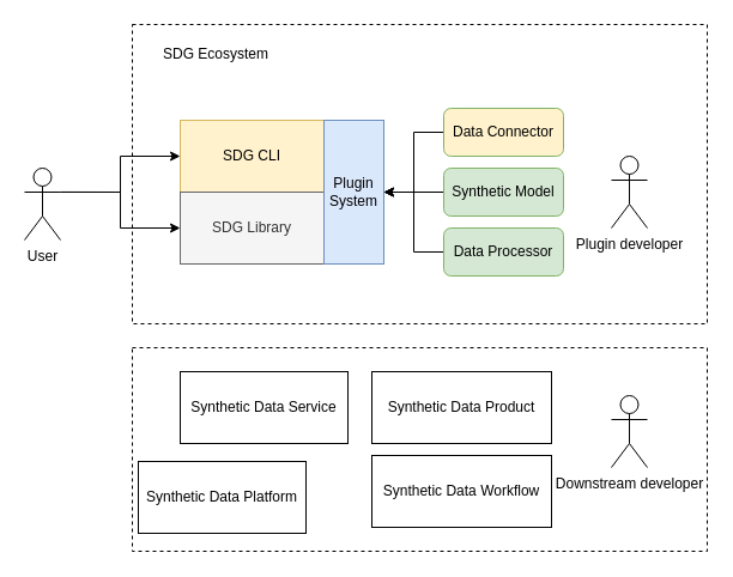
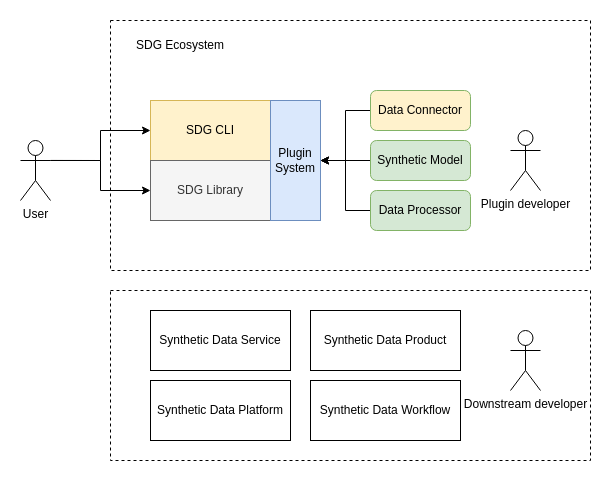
- <mxCell id="20" value="Synthetic Data Platform" style="rounded=0;whiteSpace=wrap;html=1;" vertex="1" parent="1"><mxGeometry x="115" y="385" width="140" height="60" as="geometry" /></mxCell>
+ <mxCell id="20" value="Synthetic Data Platform" style="rounded=0;whiteSpace=wrap;html=1;" vertex="1" parent="1"><mxGeometry x="150" y="380" width="140" height="60" as="geometry" /></mxCell>
